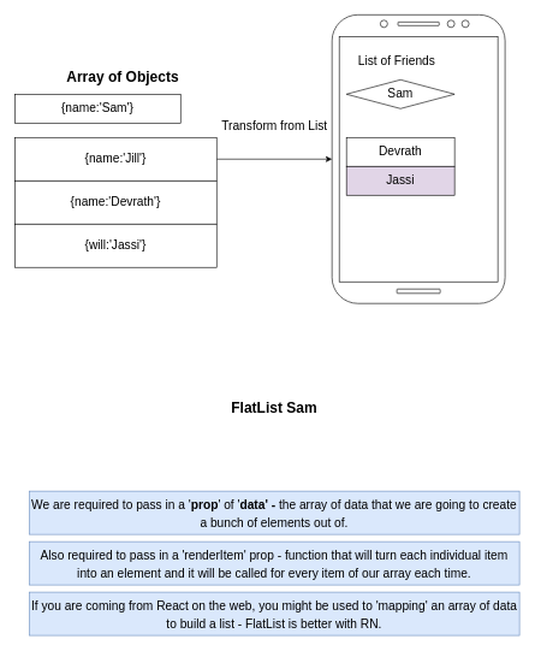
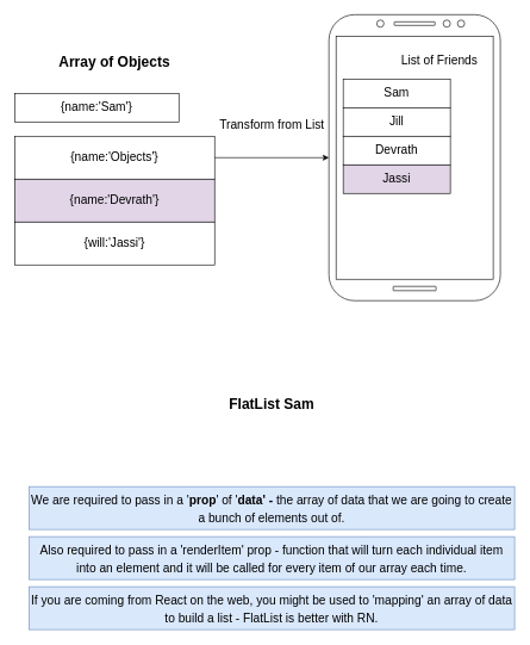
- <mxCell id="20" value="List of Friends" style="text;html=1;strokeColor=none;fillColor=none;align=center;verticalAlign=middle;whiteSpace=wrap;rounded=0;fontSize=17;" vertex="1" parent="1"><mxGeometry x="480" y="70" width="140" height="30" as="geometry" /></mxCell>
+ <mxCell id="20" value="List of Friends" style="text;html=1;strokeColor=none;fillColor=none;align=center;verticalAlign=middle;whiteSpace=wrap;rounded=0;fontSize=17;" vertex="1" parent="1"><mxGeometry x="545" y="70" width="140" height="30" as="geometry" /></mxCell>
- <mxCell id="7" value="&lt;b&gt;&lt;font style=&quot;font-size: 20px&quot;&gt;Array of Objects&lt;/font&gt;&lt;/b&gt;" style="text;html=1;strokeColor=none;fillColor=none;align=center;verticalAlign=middle;whiteSpace=wrap;rounded=0;" vertex="1" parent="1"><mxGeometry x="90" y="90" width="160" height="30" as="geometry" /></mxCell>
+ <mxCell id="7" value="&lt;b&gt;&lt;font style=&quot;font-size: 20px&quot;&gt;Array of Objects&lt;/font&gt;&lt;/b&gt;" style="text;html=1;strokeColor=none;fillColor=none;align=center;verticalAlign=middle;whiteSpace=wrap;rounded=0;" vertex="1" parent="1"><mxGeometry x="80" y="70" width="160" height="30" as="geometry" /></mxCell>
- <mxCell id="16" value="Sam" style="rhombus;whiteSpace=wrap;html=1;fontSize=17;" vertex="1" parent="1"><mxGeometry x="480" y="110" width="150" height="40" as="geometry" /></mxCell>
+ <mxCell id="16" value="Sam" style="rounded=0;whiteSpace=wrap;html=1;fontSize=17;" vertex="1" parent="1"><mxGeometry x="480" y="110" width="150" height="40" as="geometry" /></mxCell>
+ <mxCell id="17" value="Jill" style="rounded=0;whiteSpace=wrap;html=1;fontSize=17;" vertex="1" parent="1"><mxGeometry x="480" y="150" width="150" height="40" as="geometry" /></mxCell>
- <mxCell id="4" value="&lt;span style=&quot;font-size: 17px&quot;&gt;{name:'Jill'}&lt;/span&gt;" style="rounded=0;whiteSpace=wrap;html=1;" vertex="1" parent="1"><mxGeometry x="20" y="190" width="280" height="60" as="geometry" /></mxCell>
+ <mxCell id="4" value="&lt;span style=&quot;font-size: 17px&quot;&gt;{name:'Objects'}&lt;/span&gt;" style="rounded=0;whiteSpace=wrap;html=1;" vertex="1" parent="1"><mxGeometry x="20" y="190" width="280" height="60" as="geometry" /></mxCell>
- <mxCell id="5" value="&lt;span style=&quot;font-size: 17px&quot;&gt;{name:'Devrath'}&lt;/span&gt;" style="rounded=0;whiteSpace=wrap;html=1;" vertex="1" parent="1"><mxGeometry x="20" y="250" width="280" height="60" as="geometry" /></mxCell>
+ <mxCell id="5" value="&lt;span style=&quot;font-size: 17px&quot;&gt;{name:'Devrath'}&lt;/span&gt;" style="rounded=0;whiteSpace=wrap;html=1;fillColor=#e1d5e7;" vertex="1" parent="1"><mxGeometry x="20" y="250" width="280" height="60" as="geometry" /></mxCell>
